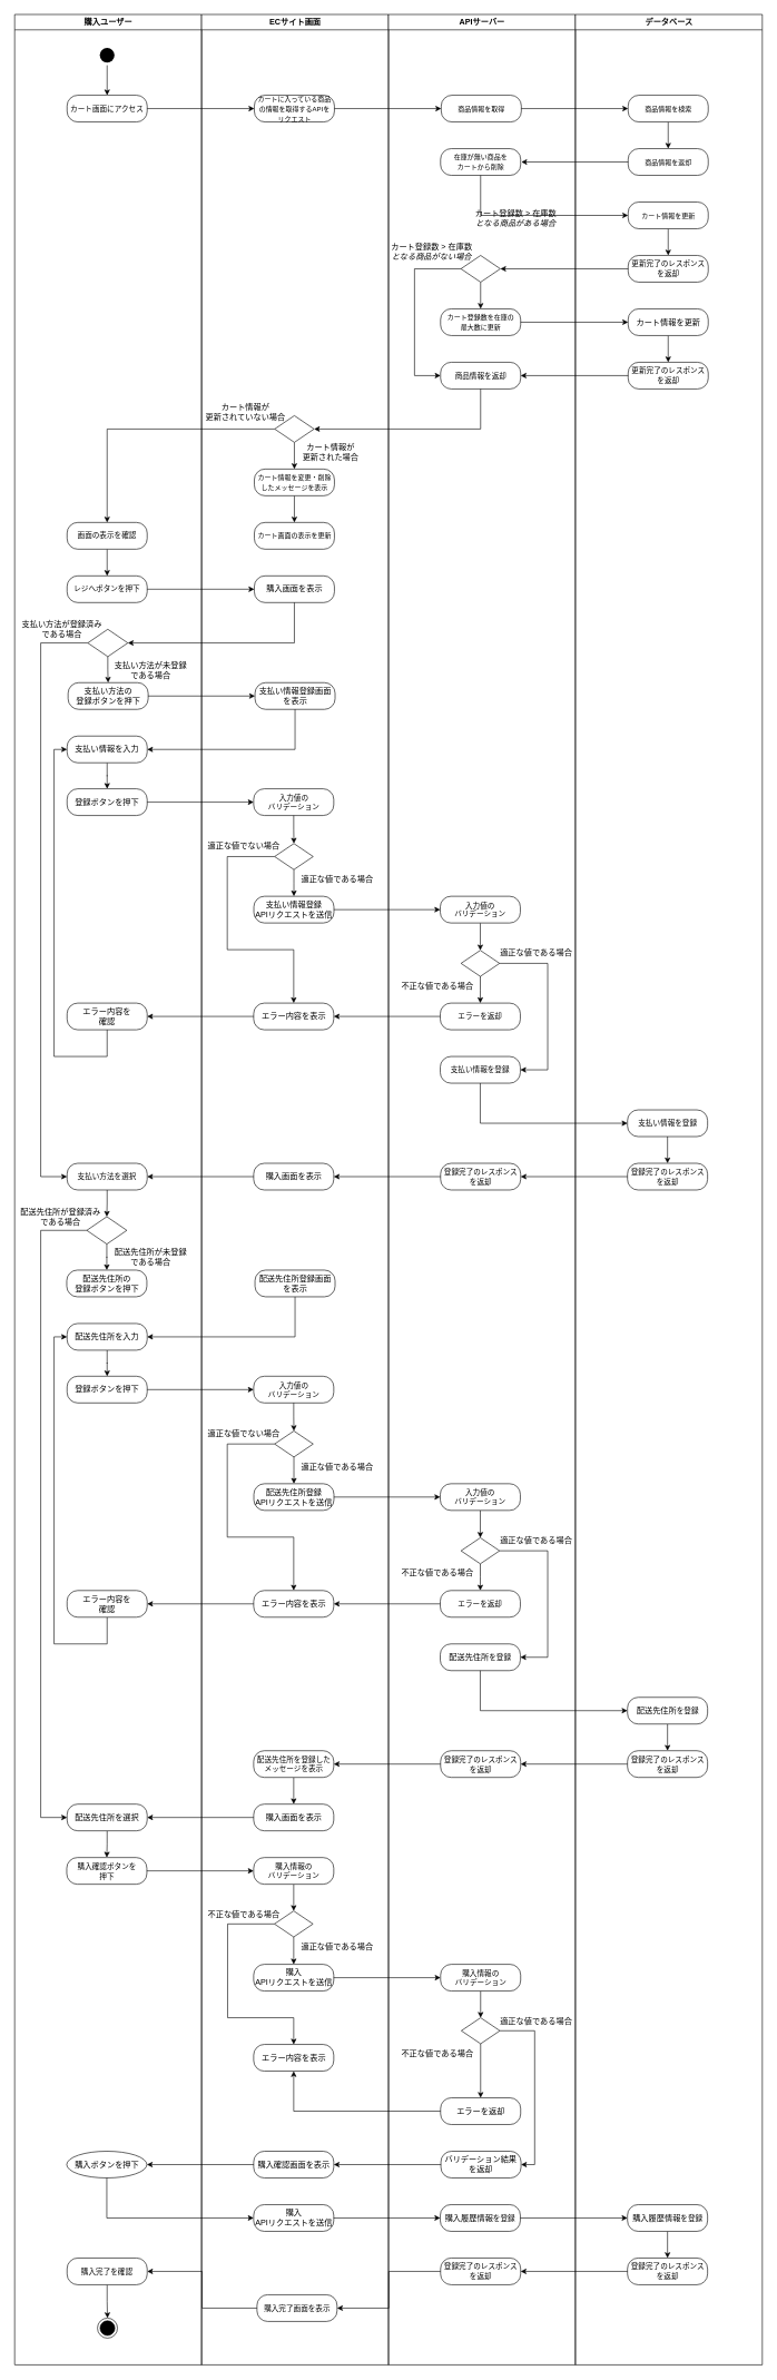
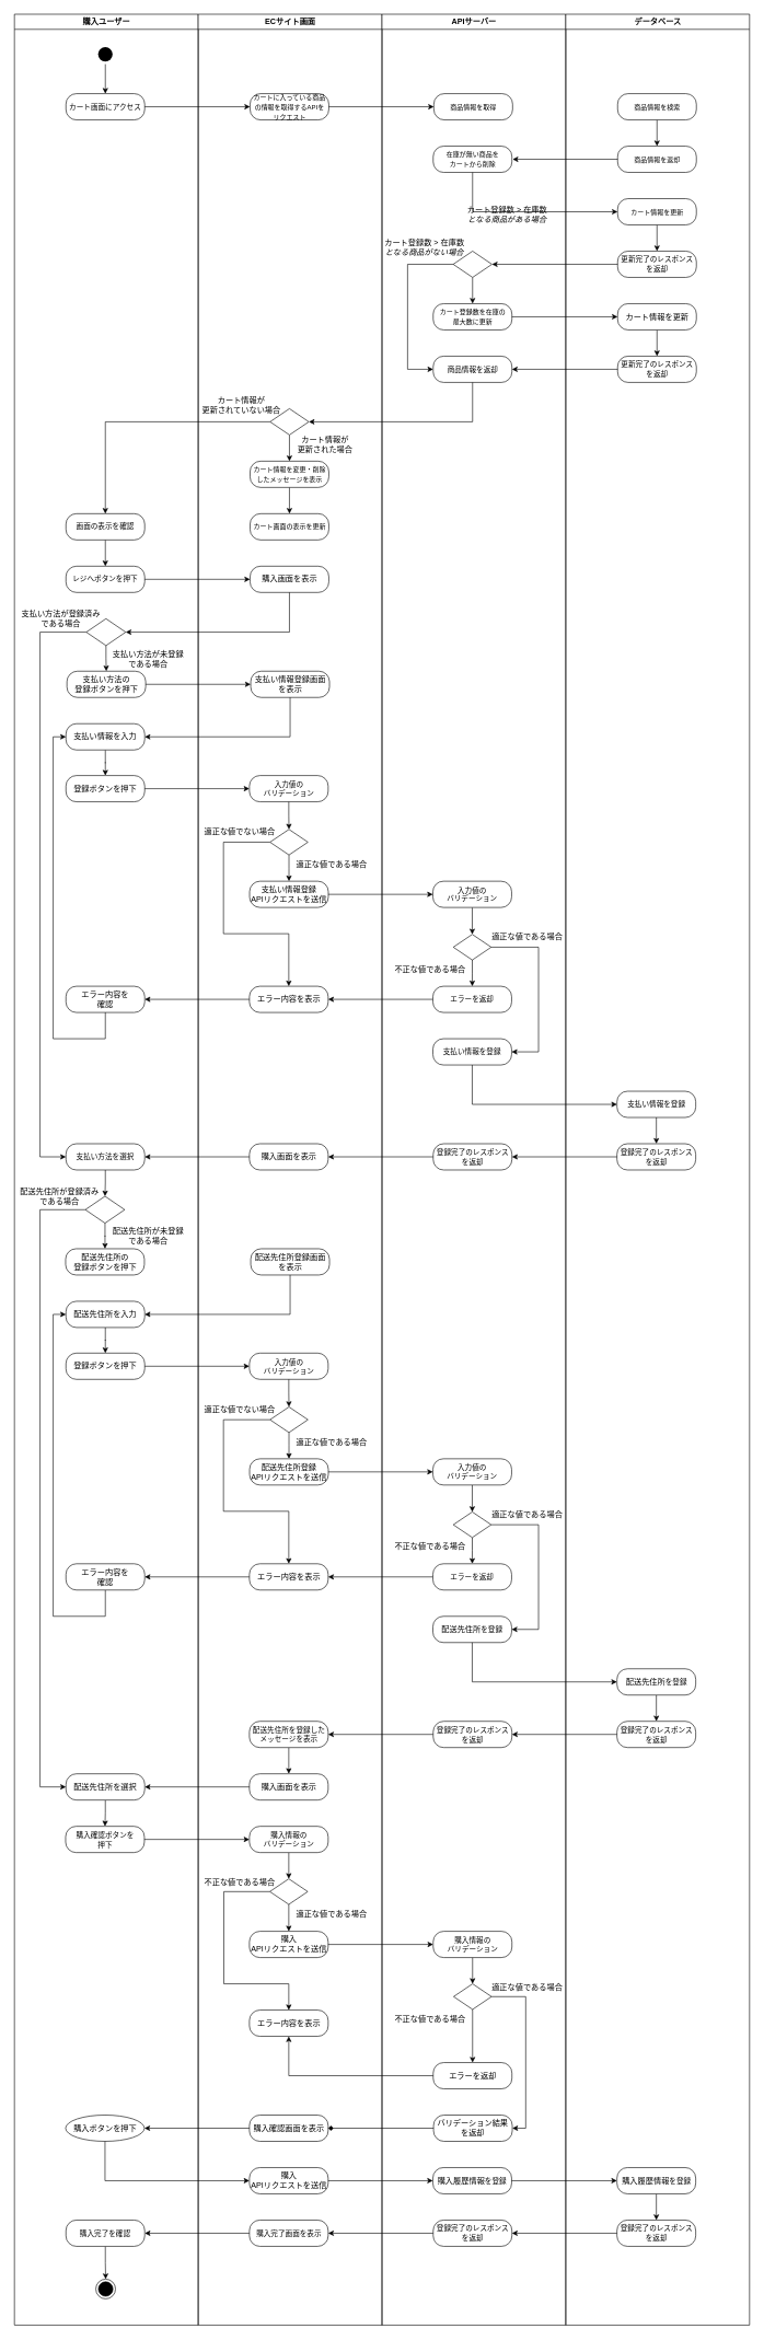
- <mxCell id="98" style="edgeStyle=orthogonalEdgeStyle;rounded=0;orthogonalLoop=1;jettySize=auto;html=1;entryX=0;entryY=0.5;entryDx=0;entryDy=0;" edge="1" parent="1" source="78" target="88"><mxGeometry relative="1" as="geometry" /></mxCell>
- <mxCell id="184" style="edgeStyle=orthogonalEdgeStyle;rounded=0;orthogonalLoop=1;jettySize=auto;html=1;entryX=1;entryY=0.5;entryDx=0;entryDy=0;" edge="1" parent="1" source="55" target="42"><mxGeometry relative="1" as="geometry" /></mxCell>
+ <mxCell id="184" style="edgeStyle=orthogonalEdgeStyle;rounded=0;orthogonalLoop=1;jettySize=auto;html=1;entryX=1;entryY=0.5;entryDx=0;entryDy=0;endArrow=diamond;" edge="1" parent="1" source="55" target="42"><mxGeometry relative="1" as="geometry" /></mxCell>
- <mxCell id="32" value="&lt;span style=&quot;font-size: 11px;&quot;&gt;購入完了画面を表示&lt;/span&gt;" style="rounded=1;whiteSpace=wrap;html=1;arcSize=40;" vertex="1" parent="24"><mxGeometry x="83" y="3416" width="120" height="40" as="geometry" /></mxCell>
+ <mxCell id="32" value="&lt;span style=&quot;font-size: 11px;&quot;&gt;購入完了画面を表示&lt;/span&gt;" style="rounded=1;whiteSpace=wrap;html=1;arcSize=40;" vertex="1" parent="24"><mxGeometry x="78" y="3361" width="120" height="40" as="geometry" /></mxCell>
